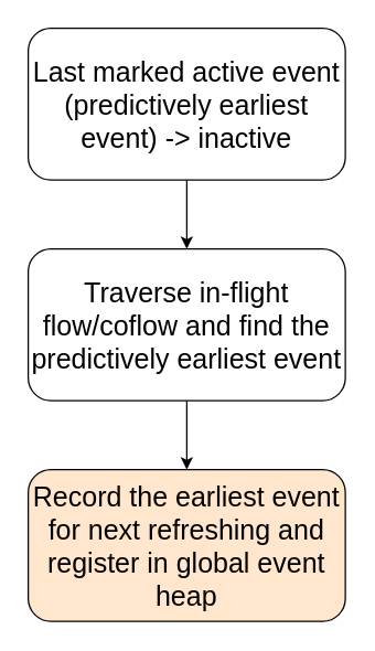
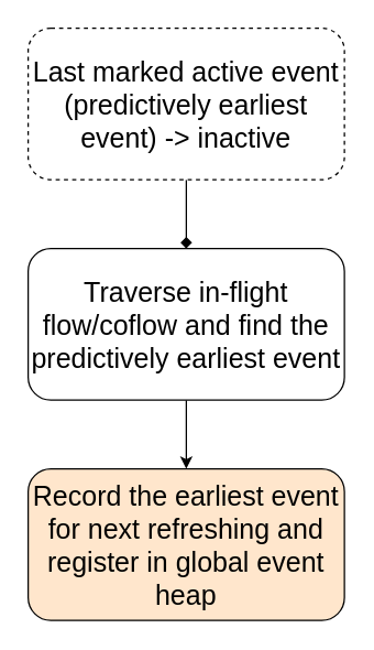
- <mxCell id="3" value="&lt;font style=&quot;font-size: 20px&quot;&gt;Last marked active event (predictively earliest event) -&amp;gt; inactive&lt;/font&gt;" style="rounded=1;whiteSpace=wrap;html=1;fontSize=12;glass=0;strokeWidth=1;shadow=0;" parent="1" vertex="1"><mxGeometry x="20" y="20" width="230" height="110" as="geometry" /></mxCell>
+ <mxCell id="3" value="&lt;font style=&quot;font-size: 20px&quot;&gt;Last marked active event (predictively earliest event) -&amp;gt; inactive&lt;/font&gt;" style="rounded=1;whiteSpace=wrap;html=1;fontSize=12;glass=0;strokeWidth=1;shadow=0;dashed=1;" parent="1" vertex="1"><mxGeometry x="20" y="20" width="230" height="110" as="geometry" /></mxCell>
- <mxCell id="2" value="" style="edgeStyle=orthogonalEdgeStyle;rounded=0;orthogonalLoop=1;jettySize=auto;html=1;" parent="1" source="3" target="5" edge="1"><mxGeometry relative="1" as="geometry" /></mxCell>
+ <mxCell id="2" value="" style="edgeStyle=orthogonalEdgeStyle;rounded=0;orthogonalLoop=1;jettySize=auto;html=1;endArrow=diamond;" parent="1" source="3" target="5" edge="1"><mxGeometry relative="1" as="geometry" /></mxCell>
